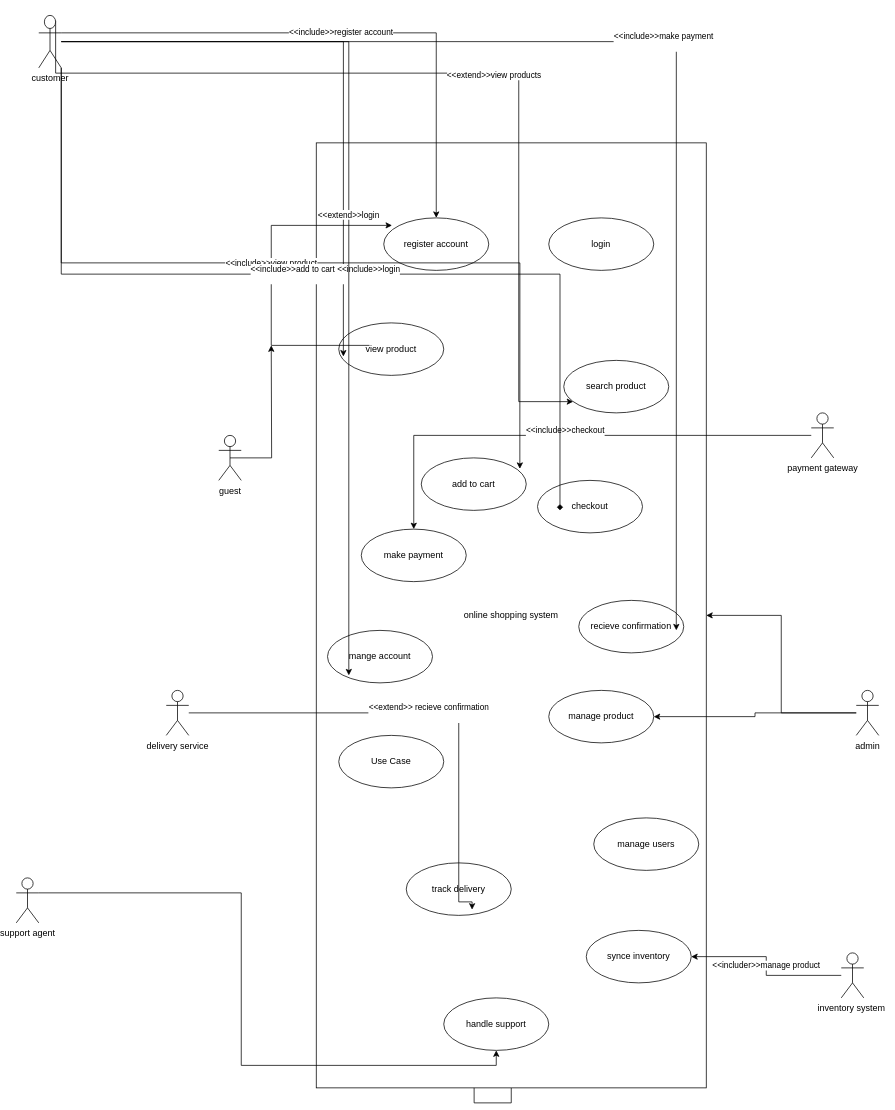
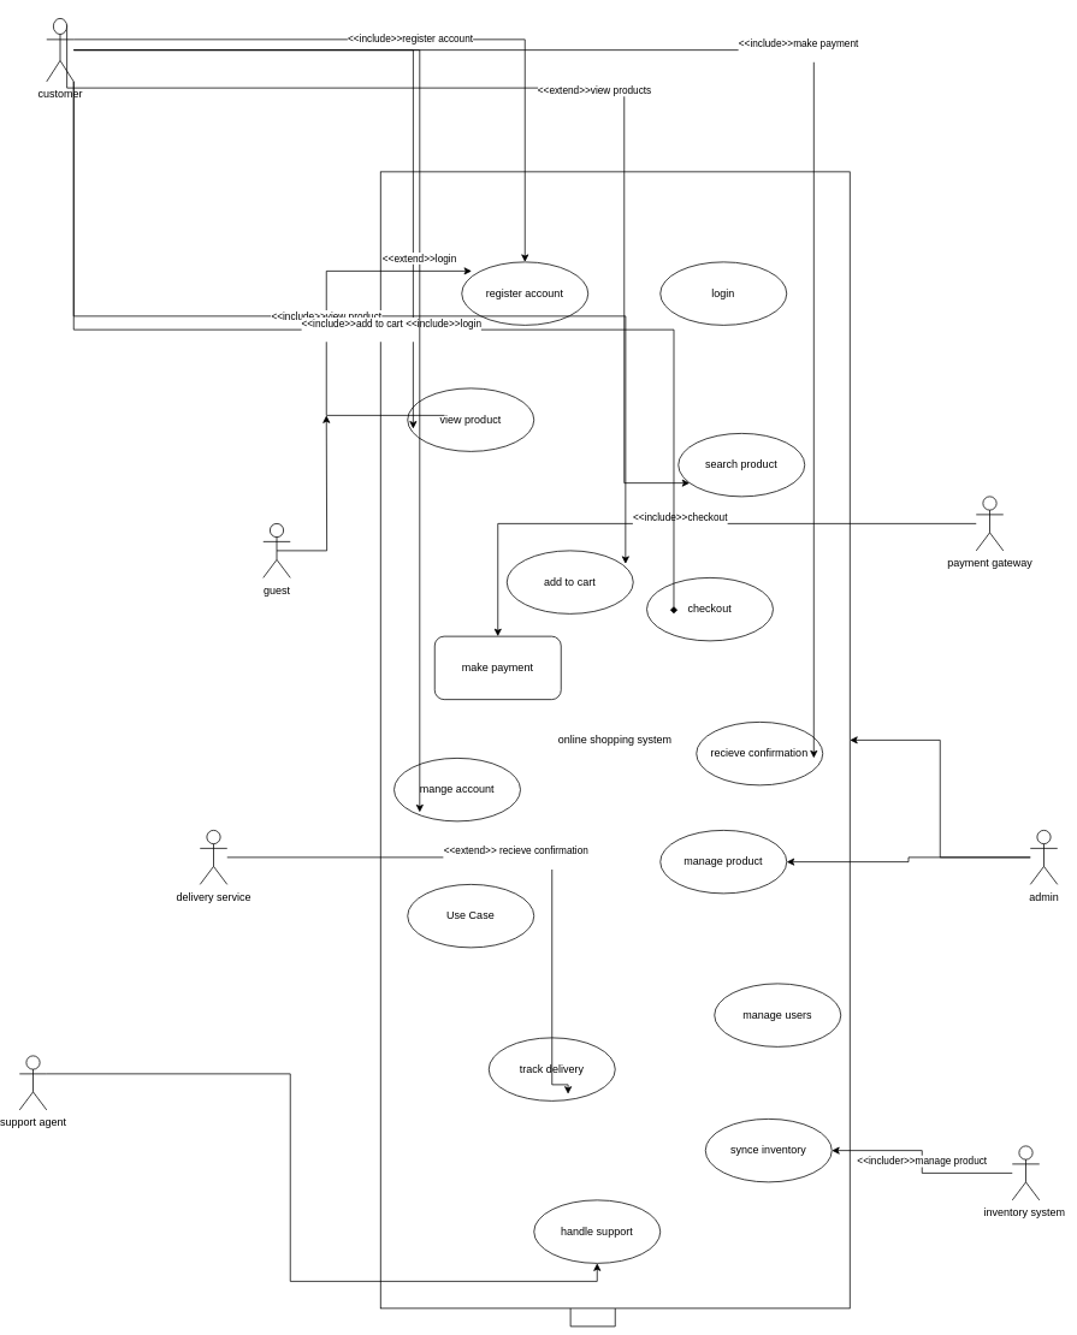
- <mxCell id="17" value="make payment" style="ellipse;whiteSpace=wrap;html=1;" vertex="1" parent="1"><mxGeometry x="480" y="705" width="140" height="70" as="geometry" /></mxCell>
+ <mxCell id="17" value="make payment" style="whiteSpace=wrap;html=1;rounded=1;" vertex="1" parent="1"><mxGeometry x="480" y="705" width="140" height="70" as="geometry" /></mxCell>
